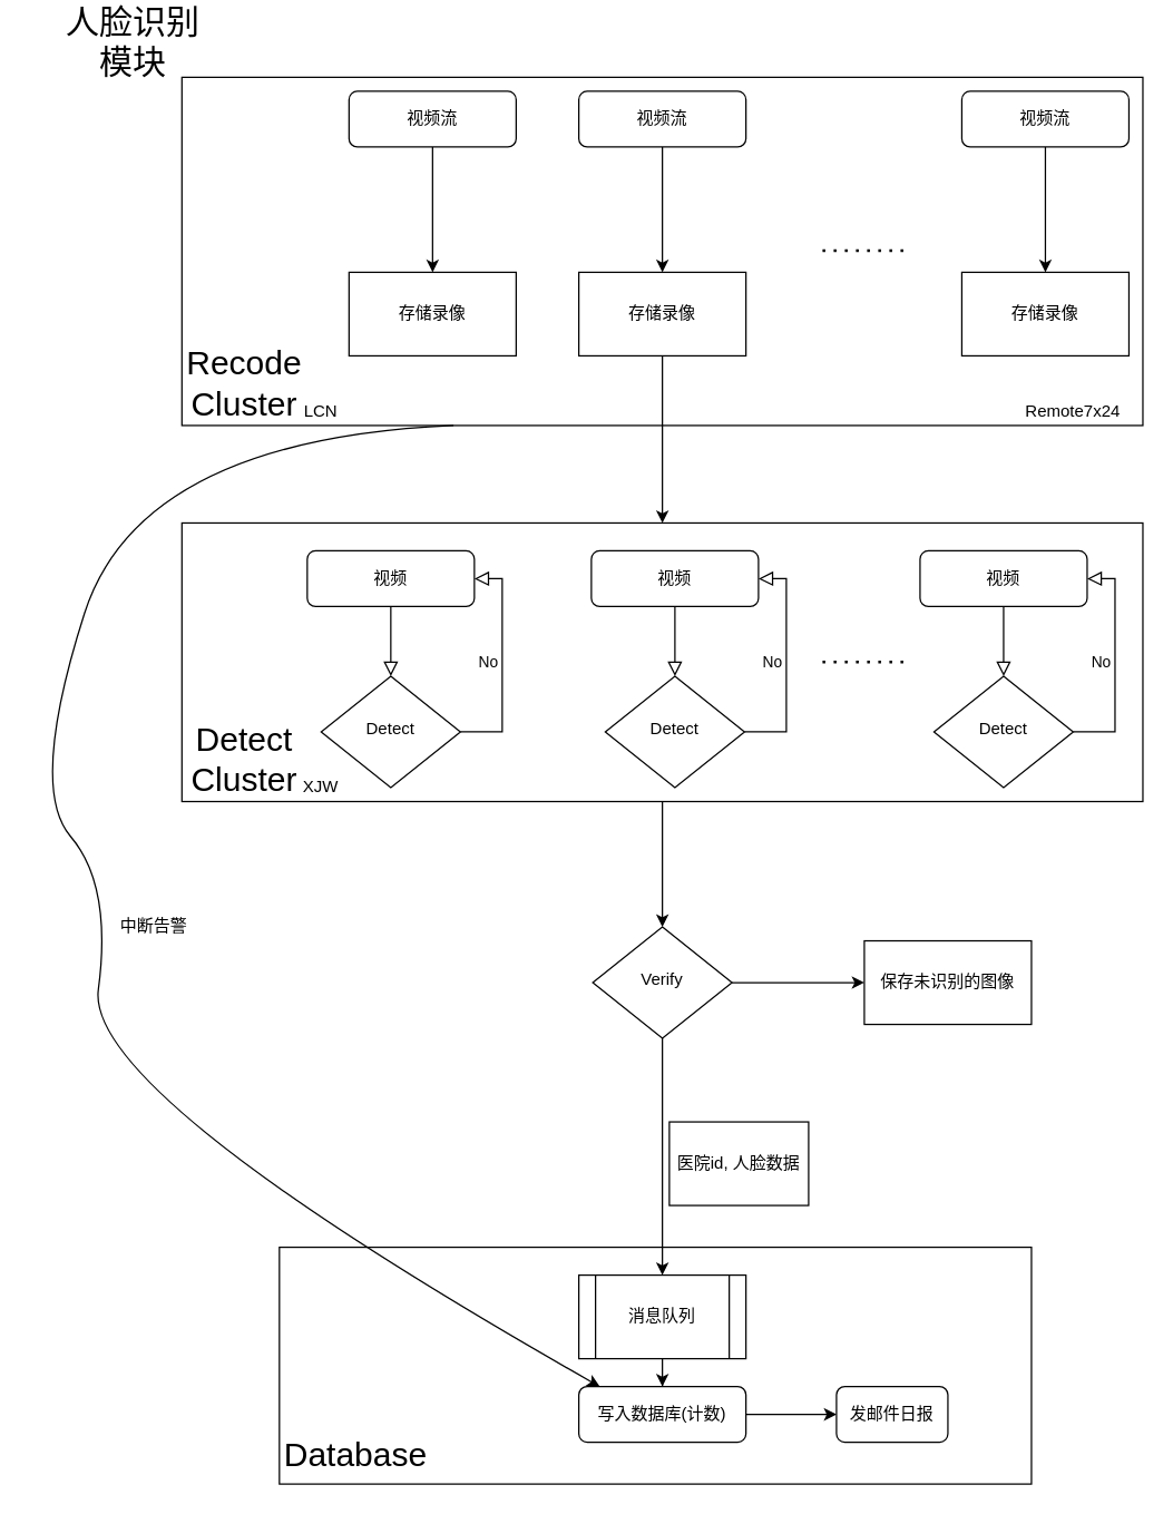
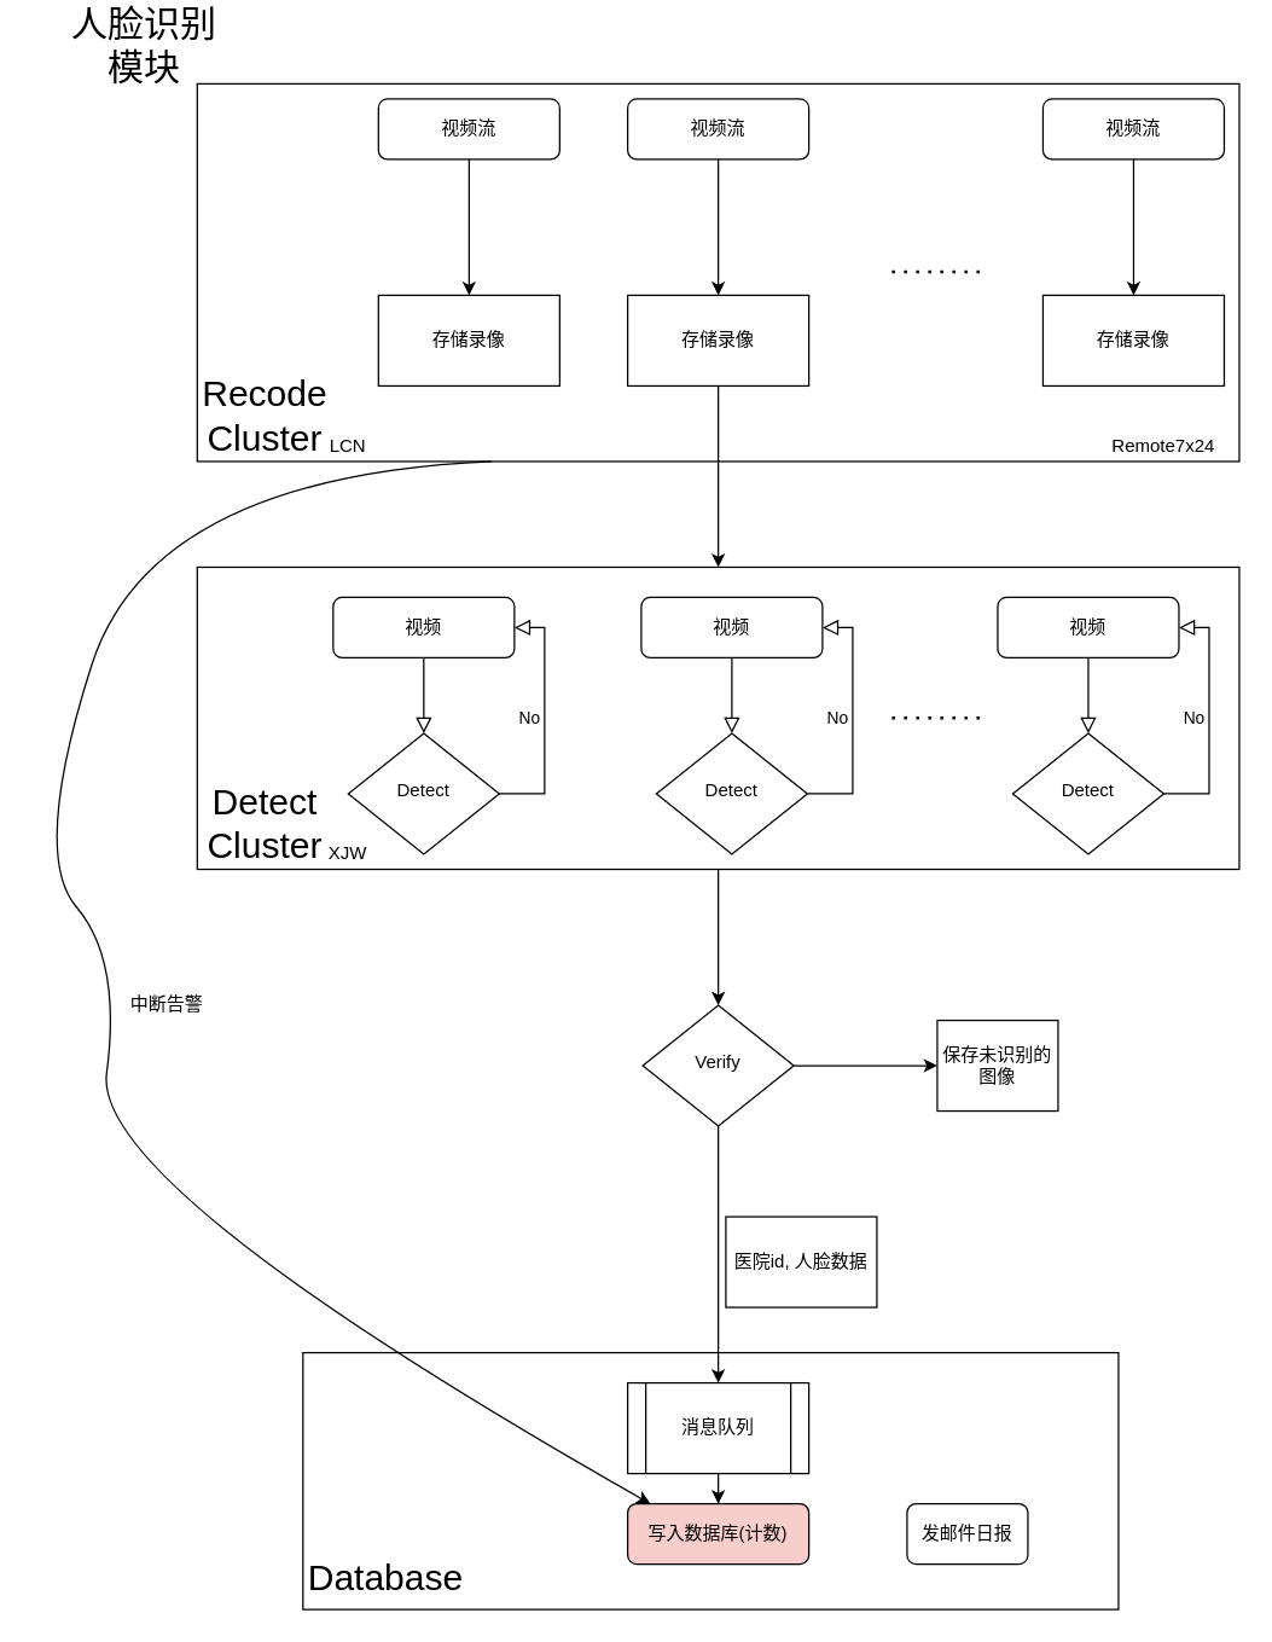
- <mxCell id="43" value="保存未识别的图像" style="rounded=0;whiteSpace=wrap;html=1;" parent="1" vertex="1"><mxGeometry x="620" y="675" width="120" height="60" as="geometry" /></mxCell>
+ <mxCell id="43" value="保存未识别的图像" style="rounded=0;whiteSpace=wrap;html=1;" parent="1" vertex="1"><mxGeometry x="620" y="675" width="80" height="60" as="geometry" /></mxCell>
- <mxCell id="14" value="写入数据库(计数)" style="rounded=1;whiteSpace=wrap;html=1;fontSize=12;glass=0;strokeWidth=1;shadow=0;" parent="1" vertex="1"><mxGeometry x="415" y="995" width="120" height="40" as="geometry" /></mxCell>
+ <mxCell id="14" value="写入数据库(计数)" style="rounded=1;whiteSpace=wrap;html=1;fontSize=12;glass=0;strokeWidth=1;shadow=0;fillColor=#f8cecc;" parent="1" vertex="1"><mxGeometry x="415" y="995" width="120" height="40" as="geometry" /></mxCell>
- <mxCell id="13" value="" style="edgeStyle=orthogonalEdgeStyle;rounded=0;orthogonalLoop=1;jettySize=auto;html=1;" parent="1" source="14" target="15" edge="1"><mxGeometry relative="1" as="geometry" /></mxCell>
